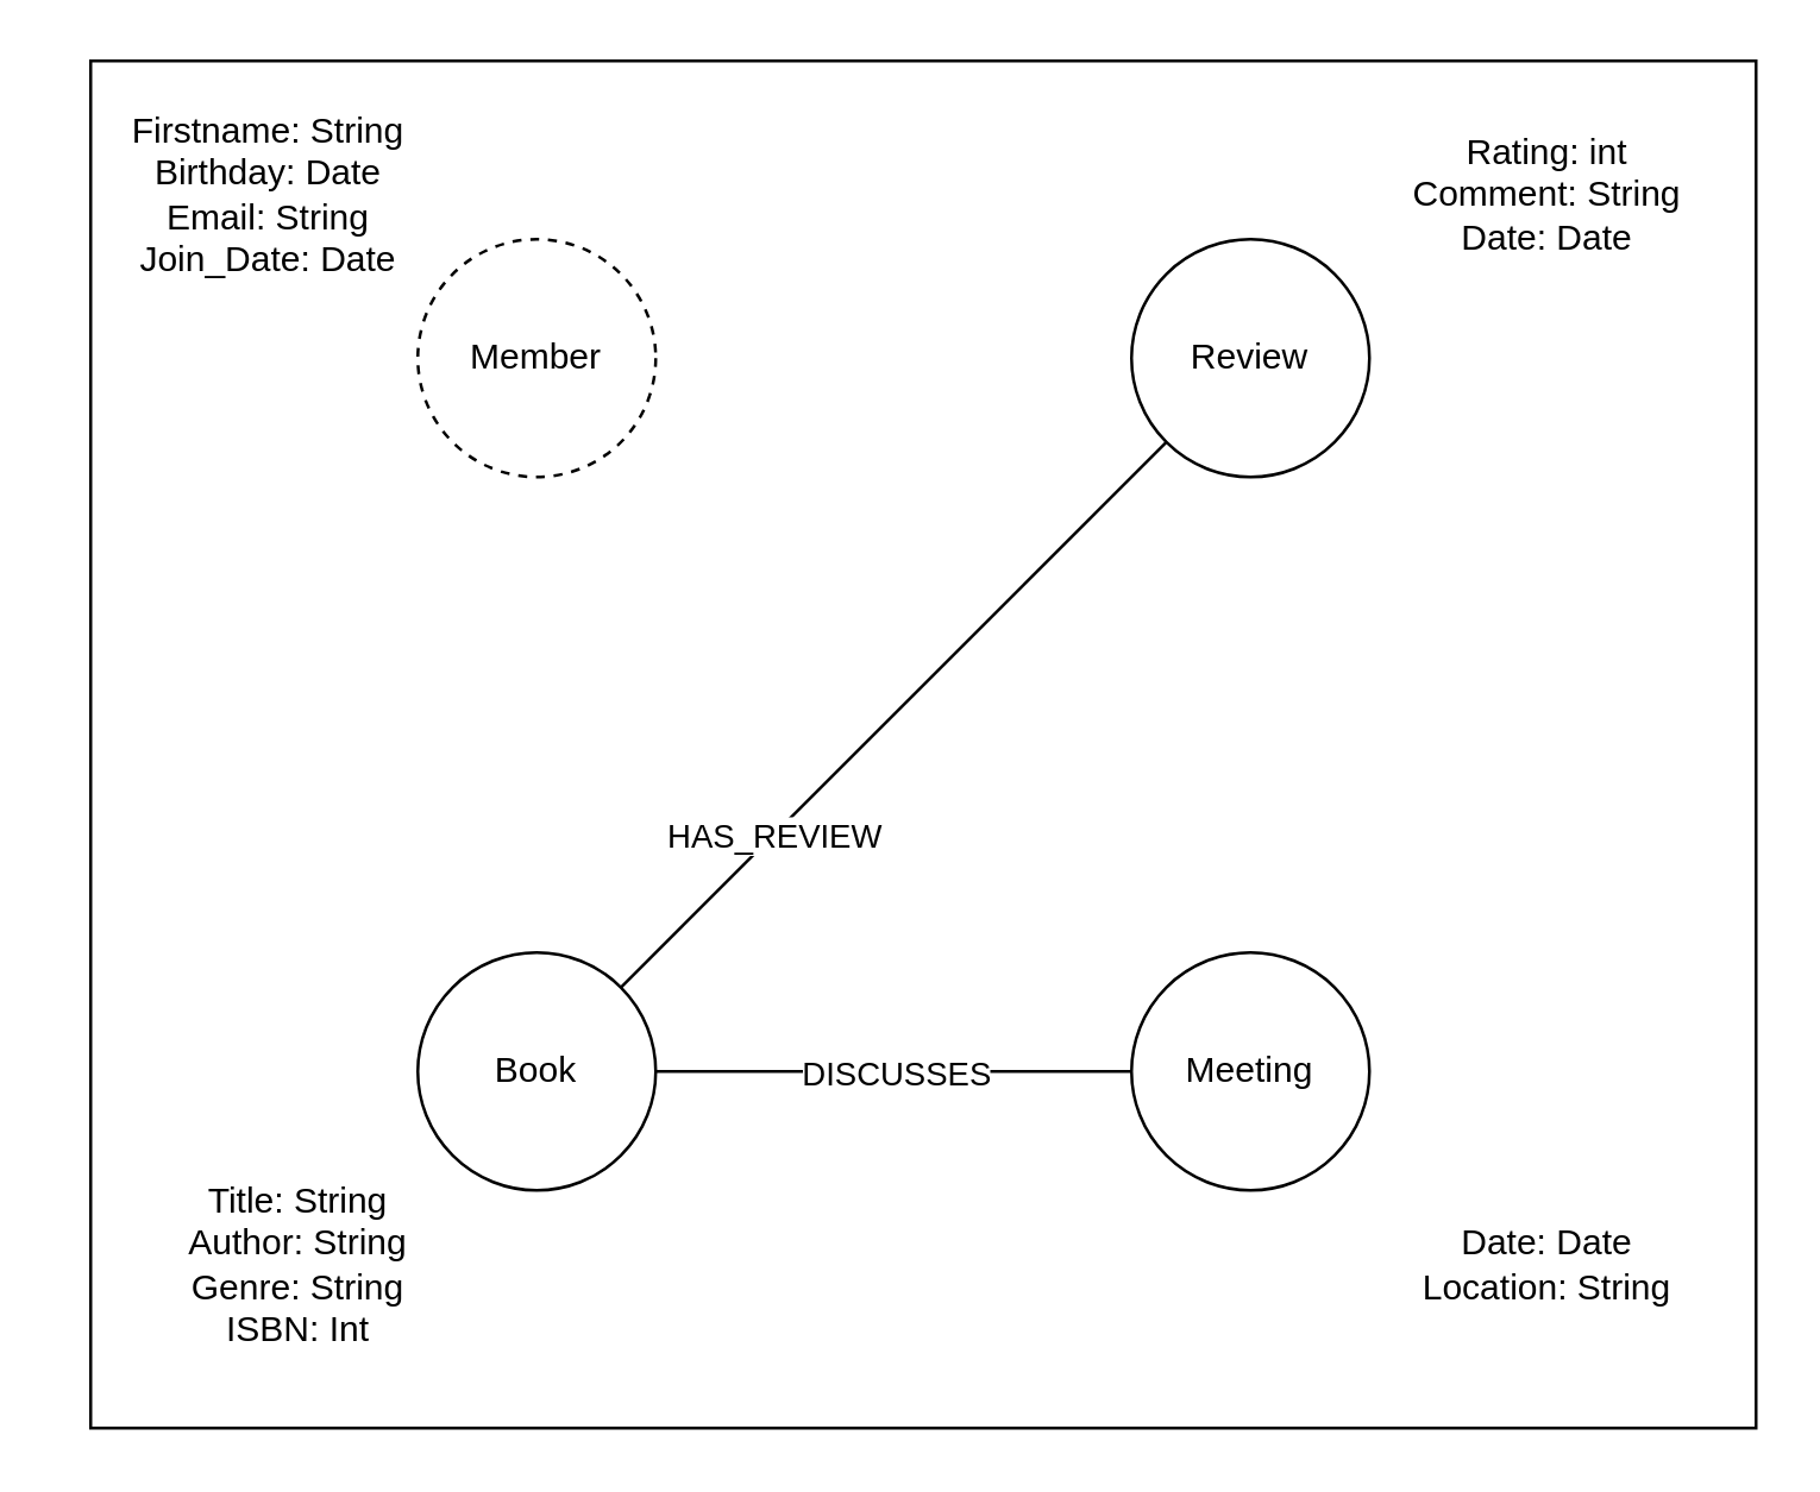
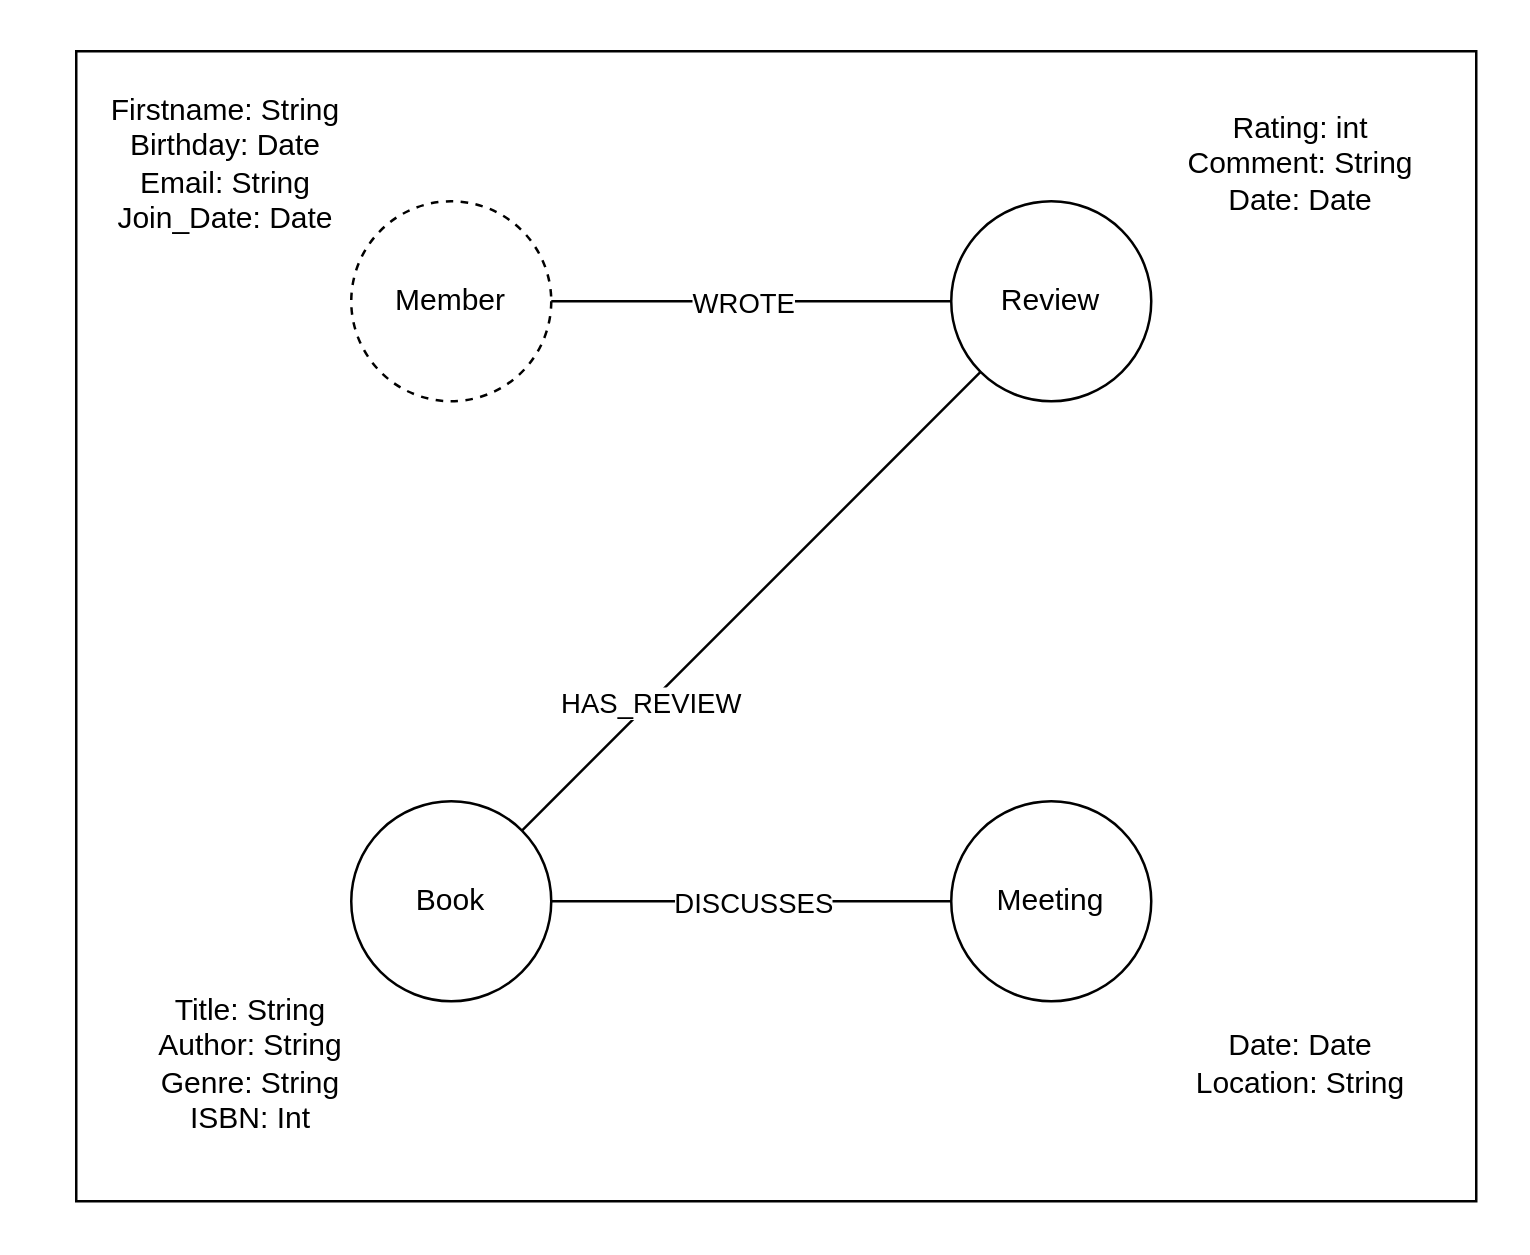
+ <mxCell id="11" value="" style="endArrow=none;html=1;rounded=0;entryX=0;entryY=0.5;entryDx=0;entryDy=0;" edge="1" parent="1" source="3" target="5"><mxGeometry width="50" height="50" relative="1" as="geometry"><mxPoint x="330" y="260" as="sourcePoint" /><mxPoint x="380" y="210" as="targetPoint" /></mxGeometry></mxCell>
+ <mxCell id="12" value="WROTE" style="edgeLabel;html=1;align=center;verticalAlign=middle;resizable=0;points=[];" vertex="1" connectable="0" parent="11"><mxGeometry x="-0.051" relative="1" as="geometry"><mxPoint as="offset" /></mxGeometry></mxCell>
